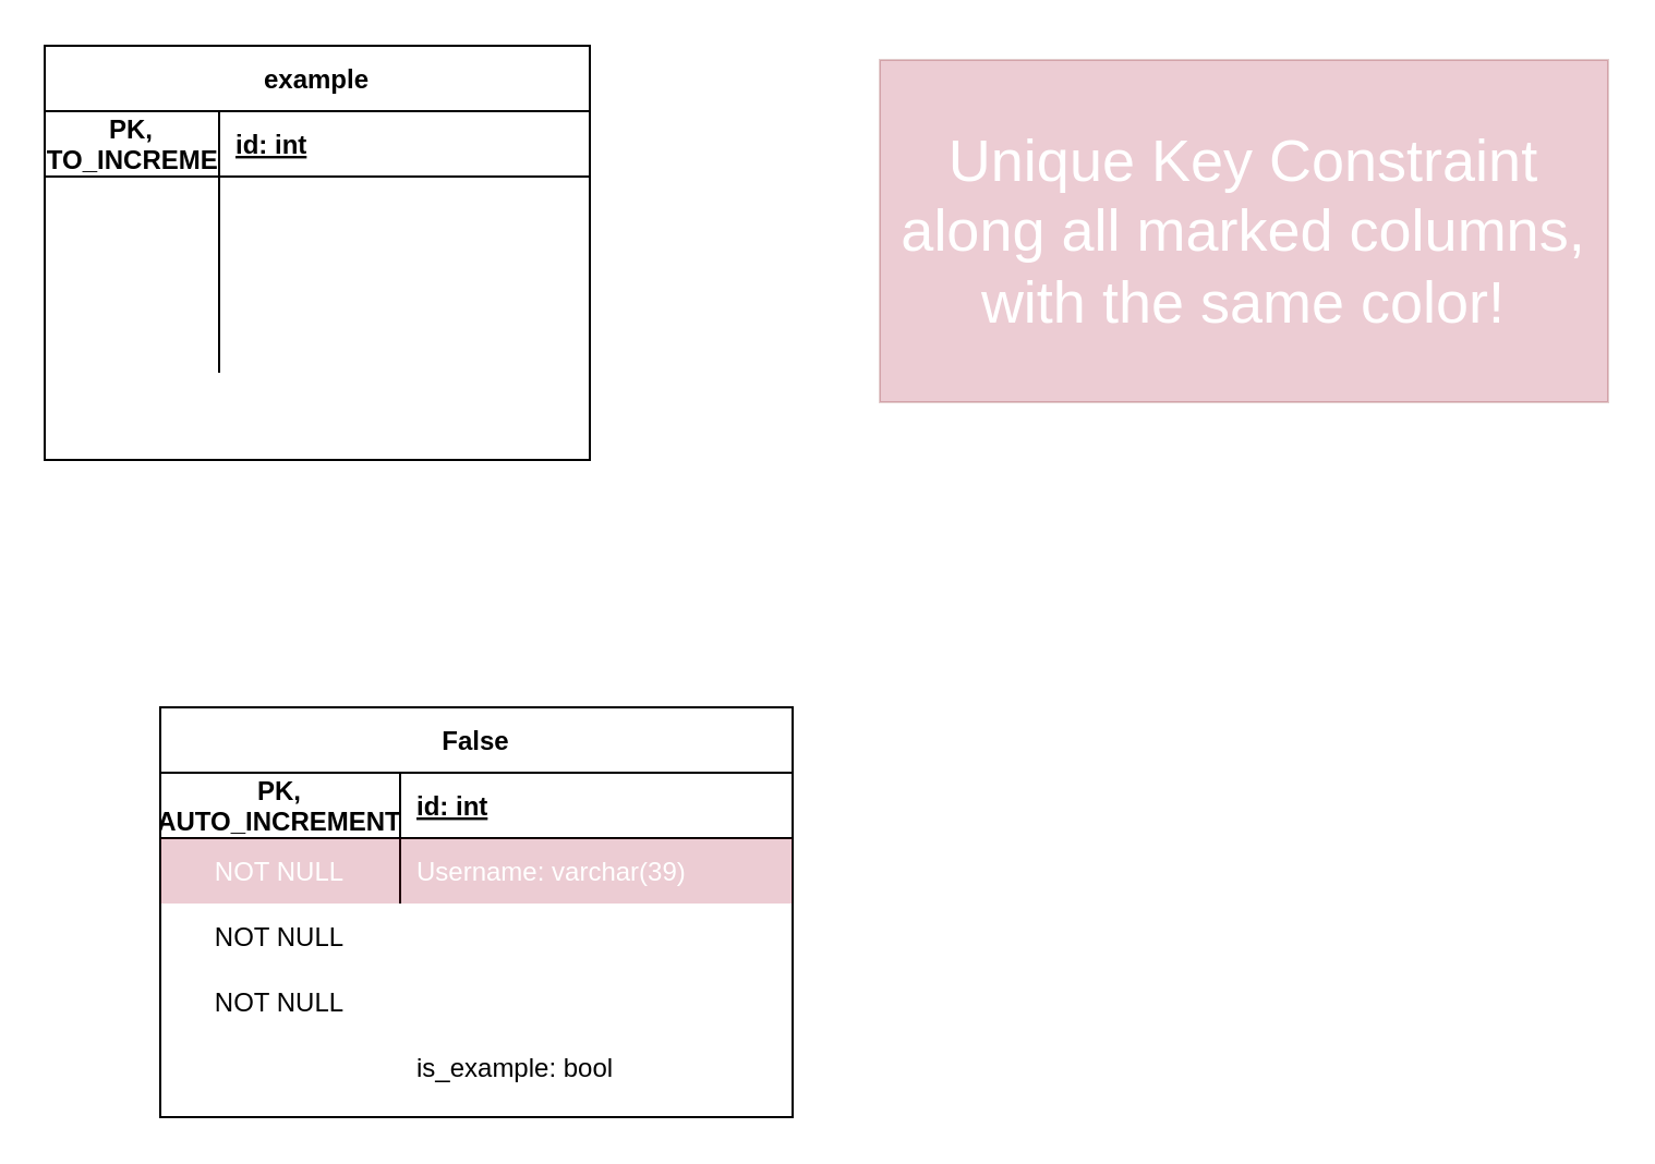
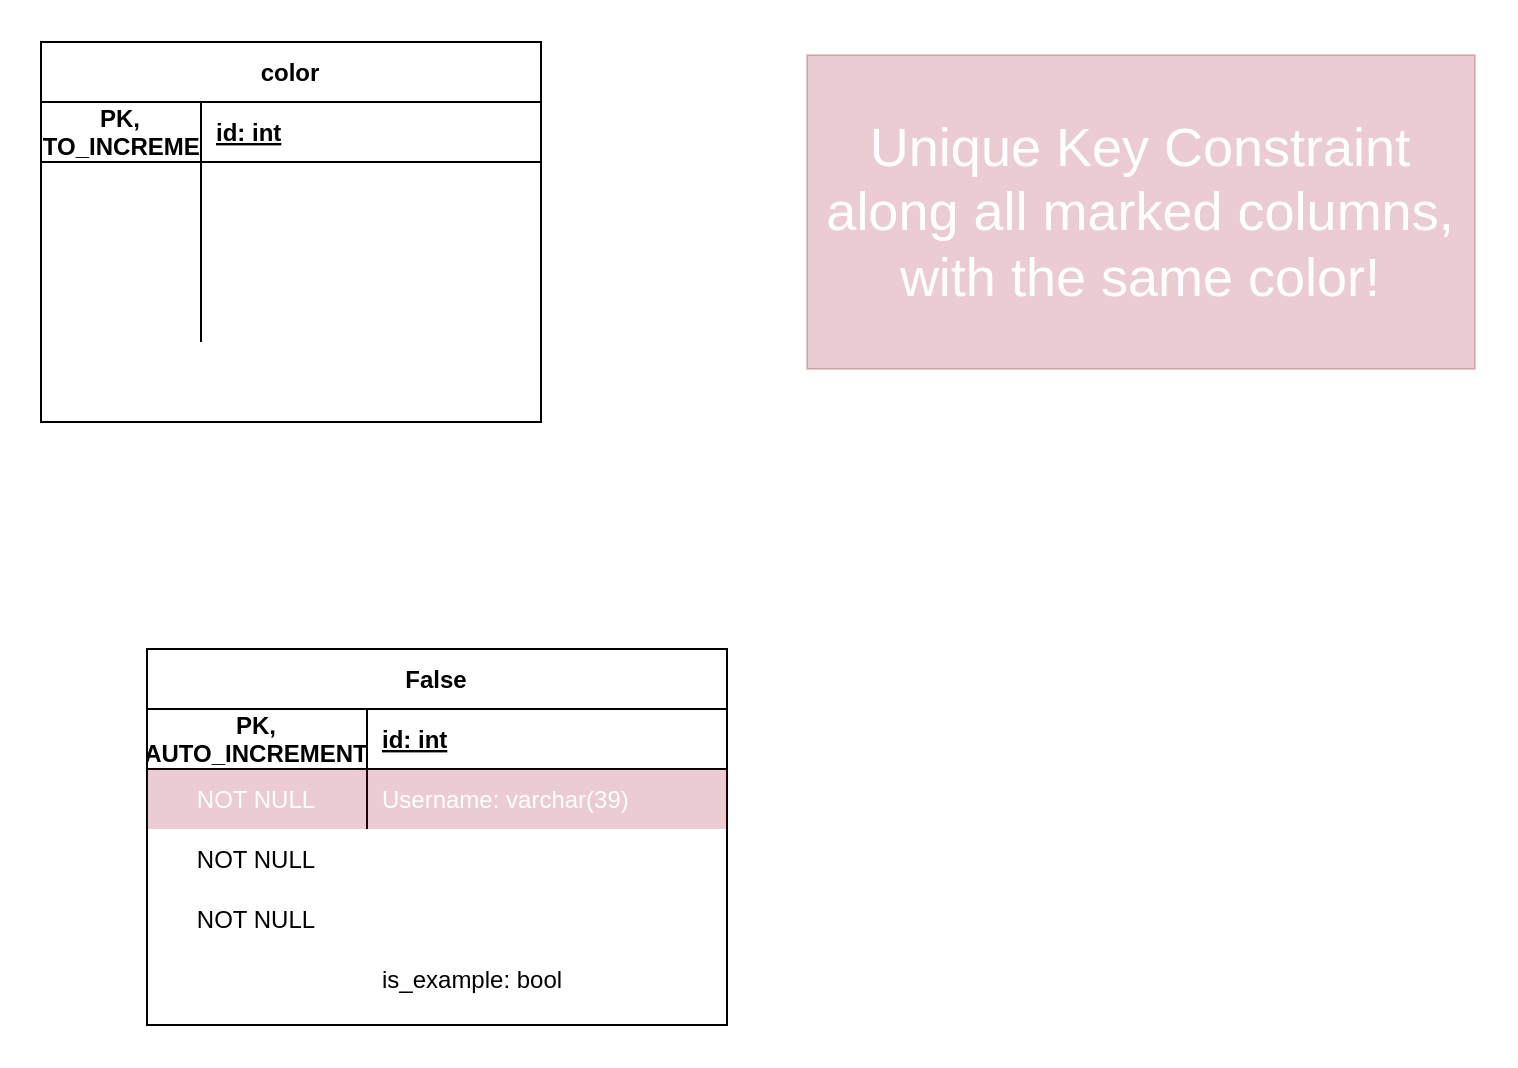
- <mxCell id="2" value="example" style="shape=table;startSize=30;container=1;collapsible=1;childLayout=tableLayout;fixedRows=1;rowLines=0;fontStyle=1;align=center;resizeLast=1;" parent="1" vertex="1"><mxGeometry x="20" y="20.5" width="250" height="190" as="geometry" /></mxCell>
+ <mxCell id="2" value="color" style="shape=table;startSize=30;container=1;collapsible=1;childLayout=tableLayout;fixedRows=1;rowLines=0;fontStyle=1;align=center;resizeLast=1;" parent="1" vertex="1"><mxGeometry x="20" y="20.5" width="250" height="190" as="geometry" /></mxCell>
